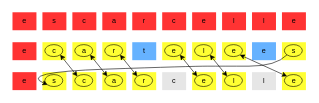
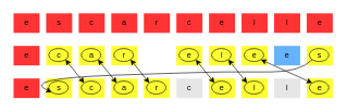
- <mxCell id="26" value="t" style="text;html=1;strokeColor=none;fillColor=#66B2FF;align=center;verticalAlign=middle;whiteSpace=wrap;rounded=0;" vertex="1" parent="1"><mxGeometry x="220" y="70" width="40" height="30" as="geometry" /></mxCell>
